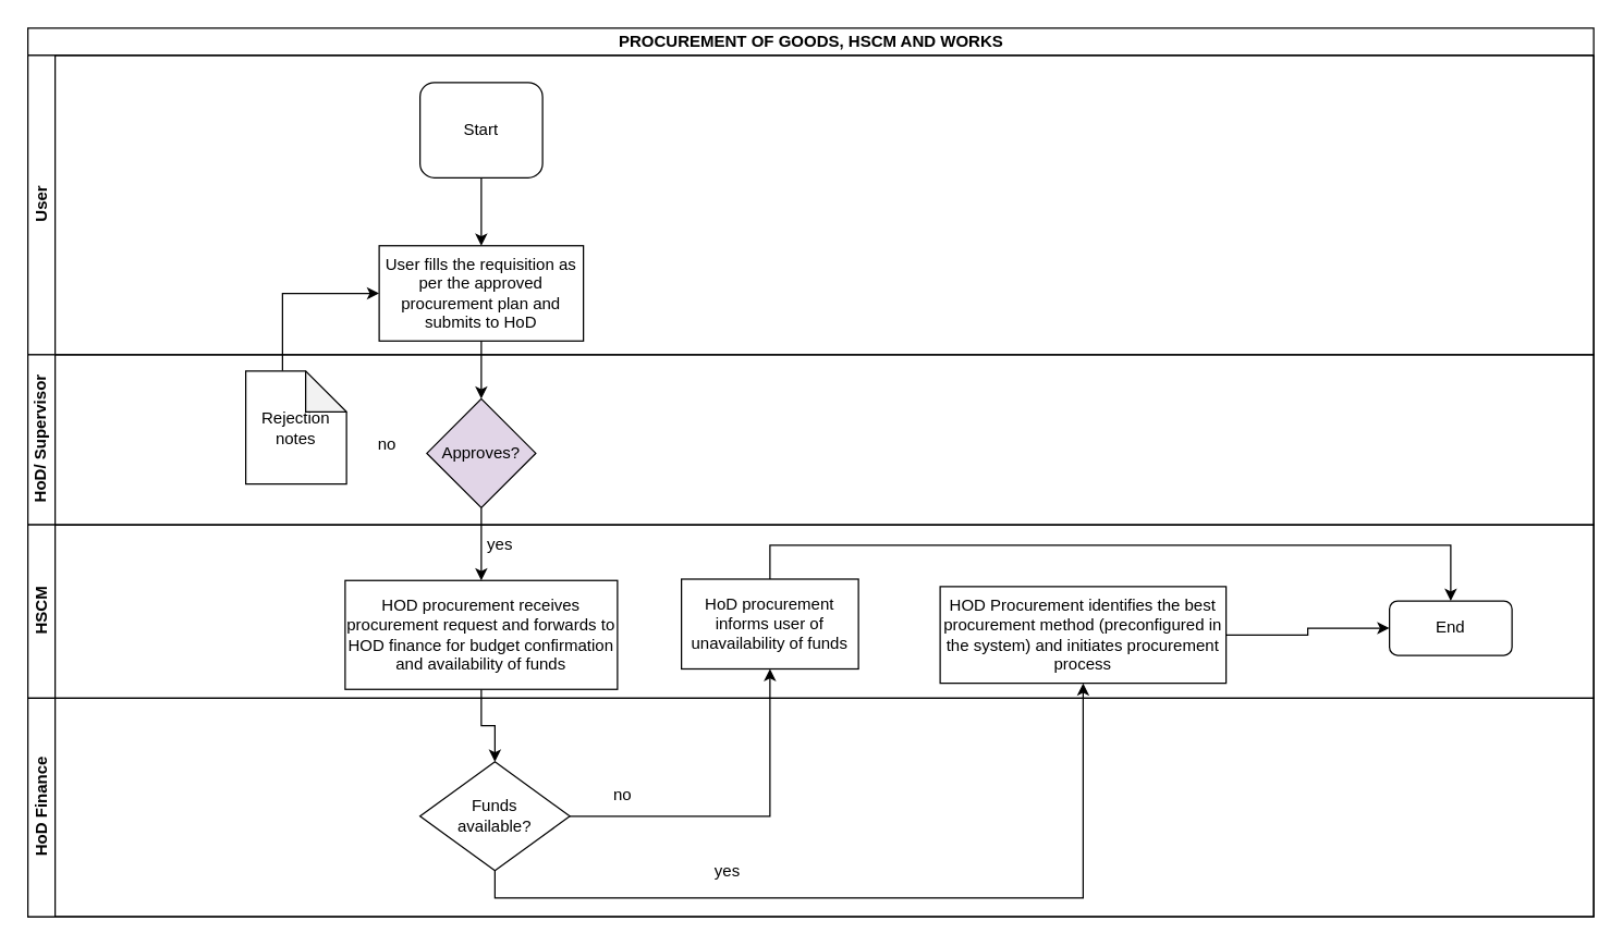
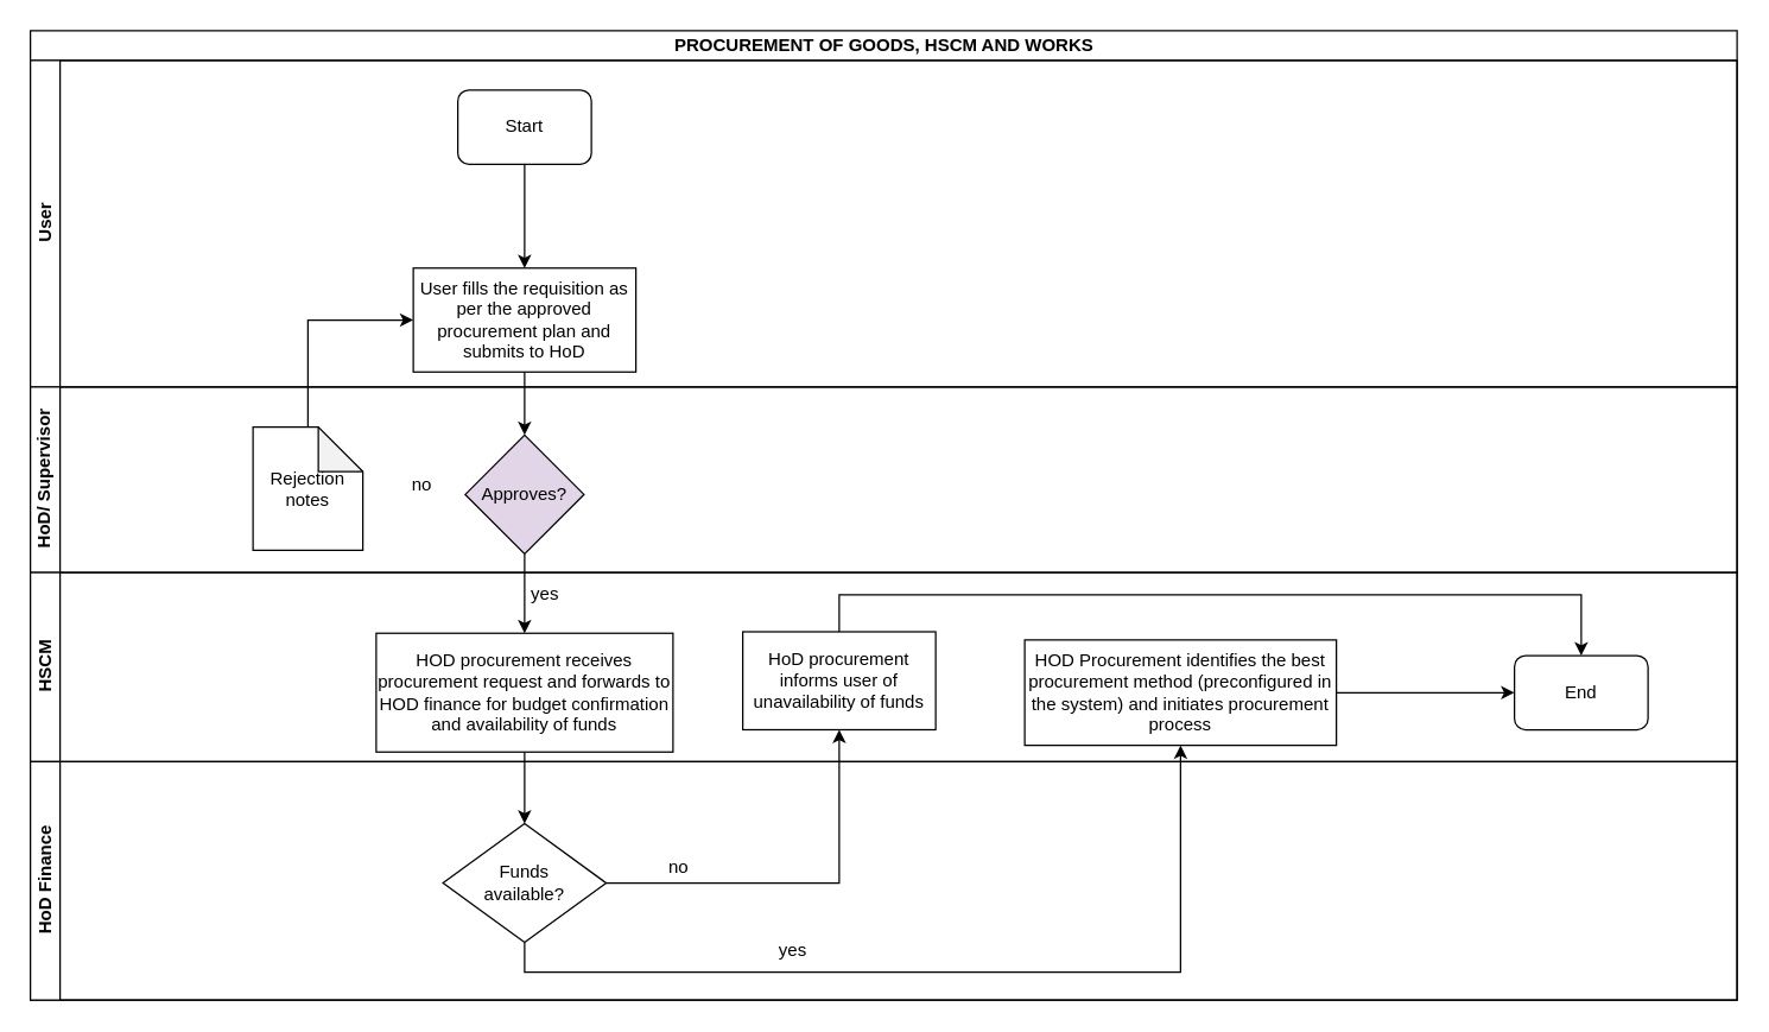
- <mxCell id="4" value="Start" style="rounded=1;whiteSpace=wrap;html=1;" vertex="1" parent="3"><mxGeometry x="288" y="20" width="90" height="70" as="geometry" /></mxCell>
+ <mxCell id="4" value="Start" style="rounded=1;whiteSpace=wrap;html=1;" vertex="1" parent="3"><mxGeometry x="288" y="20" width="90" height="50" as="geometry" /></mxCell>
- <mxCell id="14" value="Rejection notes" style="shape=note;whiteSpace=wrap;html=1;backgroundOutline=1;darkOpacity=0.05;" vertex="1" parent="12"><mxGeometry x="160" y="12" width="74" height="83" as="geometry" /></mxCell>
+ <mxCell id="14" value="Rejection notes" style="shape=note;whiteSpace=wrap;html=1;backgroundOutline=1;darkOpacity=0.05;" vertex="1" parent="12"><mxGeometry x="150" y="27" width="74" height="83" as="geometry" /></mxCell>
- <mxCell id="19" value="End" style="rounded=1;whiteSpace=wrap;html=1;" vertex="1" parent="15"><mxGeometry x="1000" y="56" width="90" height="40" as="geometry" /></mxCell>
+ <mxCell id="19" value="End" style="rounded=1;whiteSpace=wrap;html=1;" vertex="1" parent="15"><mxGeometry x="1000" y="56" width="90" height="50" as="geometry" /></mxCell>
- <mxCell id="24" value="&lt;div&gt;Funds &lt;br&gt;&lt;/div&gt;&lt;div&gt;available?&lt;/div&gt;" style="rhombus;whiteSpace=wrap;html=1;" vertex="1" parent="23"><mxGeometry x="288" y="46.75" width="110" height="80" as="geometry" /></mxCell>
+ <mxCell id="24" value="&lt;div&gt;Funds &lt;br&gt;&lt;/div&gt;&lt;div&gt;available?&lt;/div&gt;" style="rhombus;whiteSpace=wrap;html=1;" vertex="1" parent="23"><mxGeometry x="278" y="41.75" width="110" height="80" as="geometry" /></mxCell>
